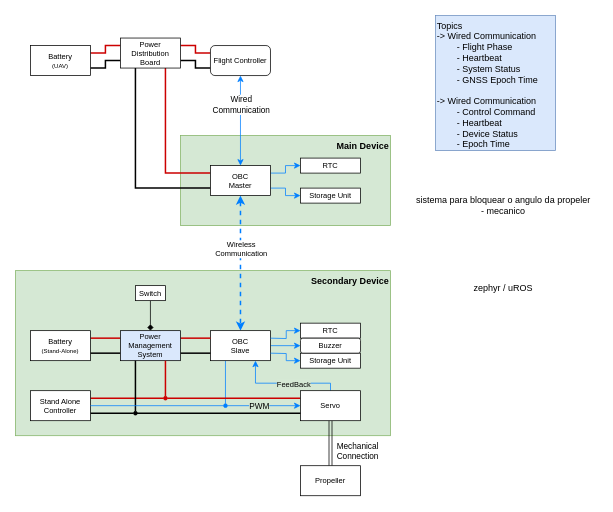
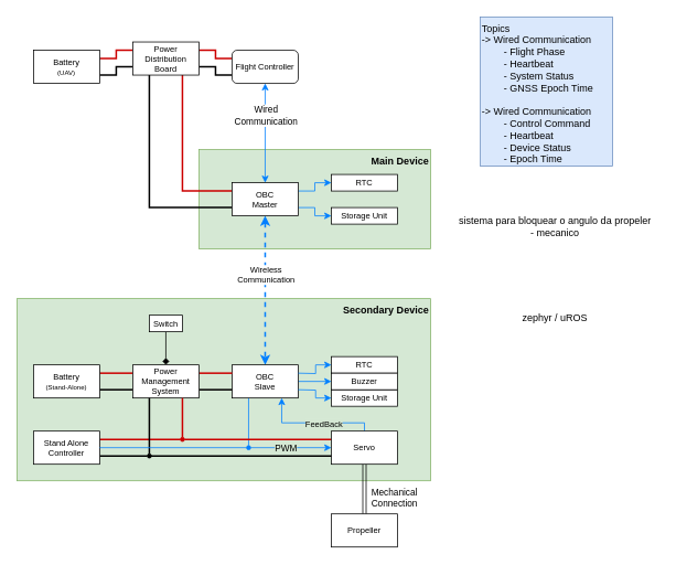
- <mxCell id="32" value="Power Management System" style="rounded=0;whiteSpace=wrap;html=1;fontSize=10;fillColor=#dae8fc;" parent="1" vertex="1"><mxGeometry x="160" y="440" width="80" height="40" as="geometry" /></mxCell>
+ <mxCell id="32" value="Power Management System" style="rounded=0;whiteSpace=wrap;html=1;fontSize=10;" parent="1" vertex="1"><mxGeometry x="160" y="440" width="80" height="40" as="geometry" /></mxCell>
- <mxCell id="46" value="Buzzer" style="whiteSpace=wrap;html=1;fontSize=10;rounded=1;" parent="1" vertex="1"><mxGeometry x="400" y="450" width="80" height="20" as="geometry" /></mxCell>
+ <mxCell id="46" value="Buzzer" style="rounded=0;whiteSpace=wrap;html=1;fontSize=10;" parent="1" vertex="1"><mxGeometry x="400" y="450" width="80" height="20" as="geometry" /></mxCell>
